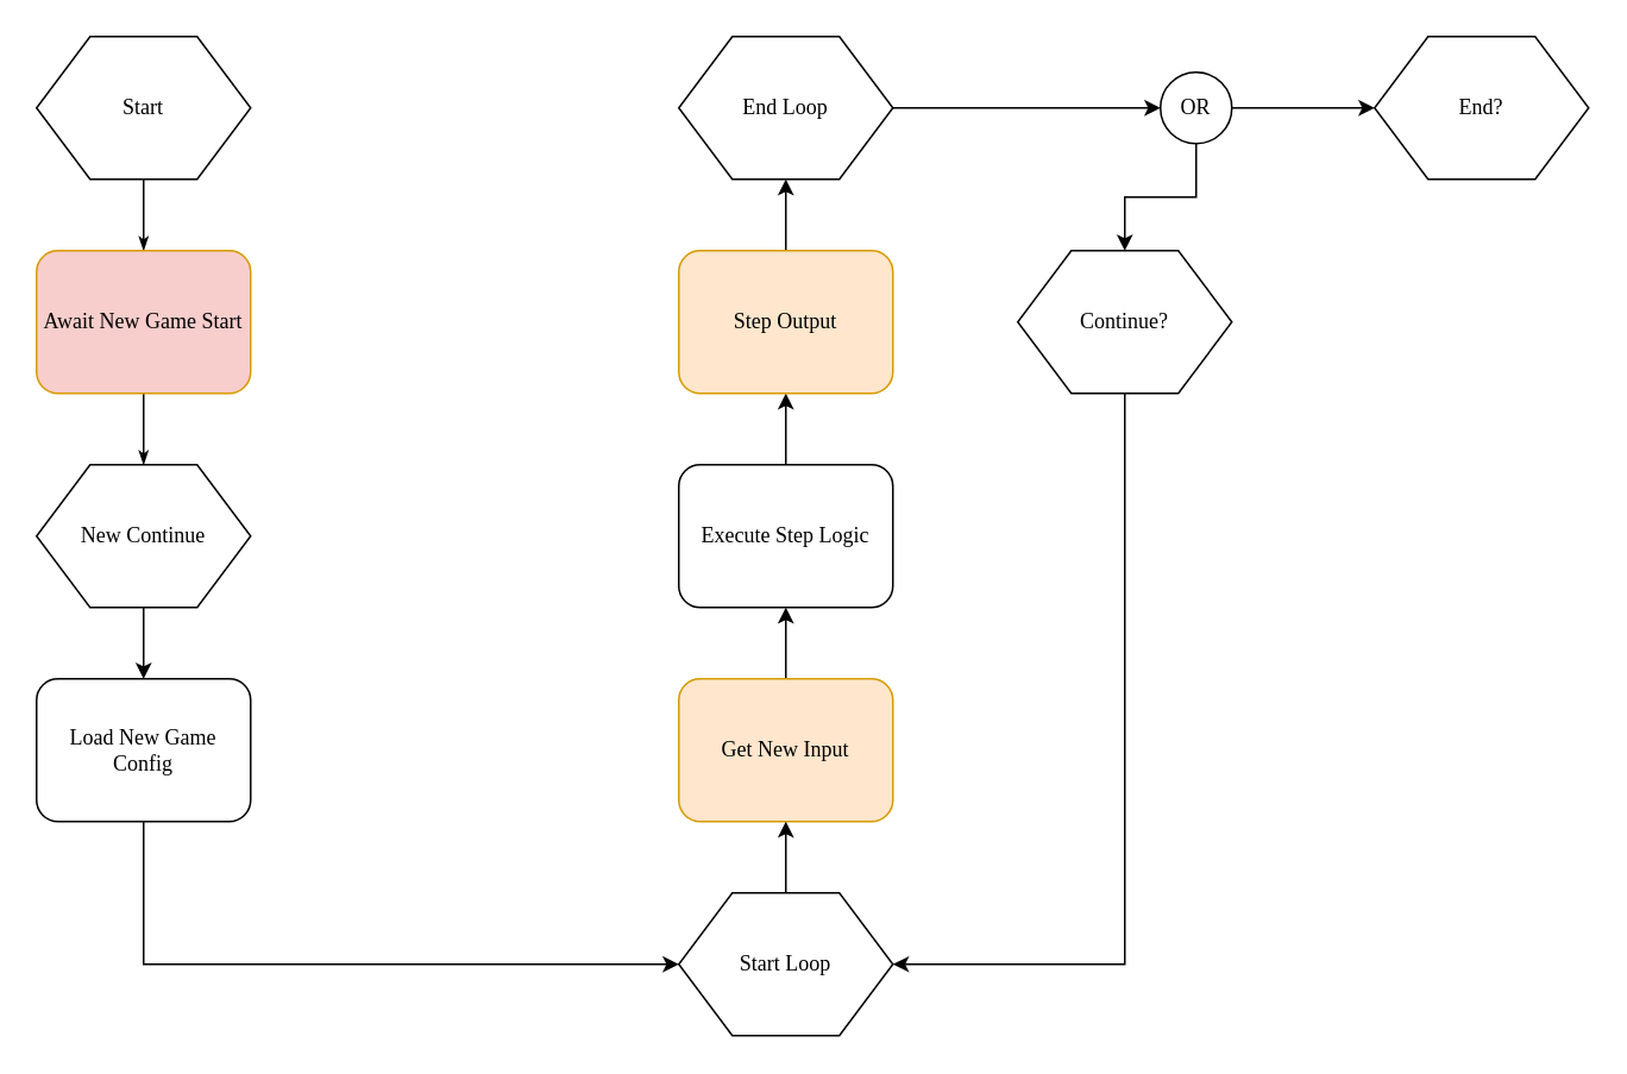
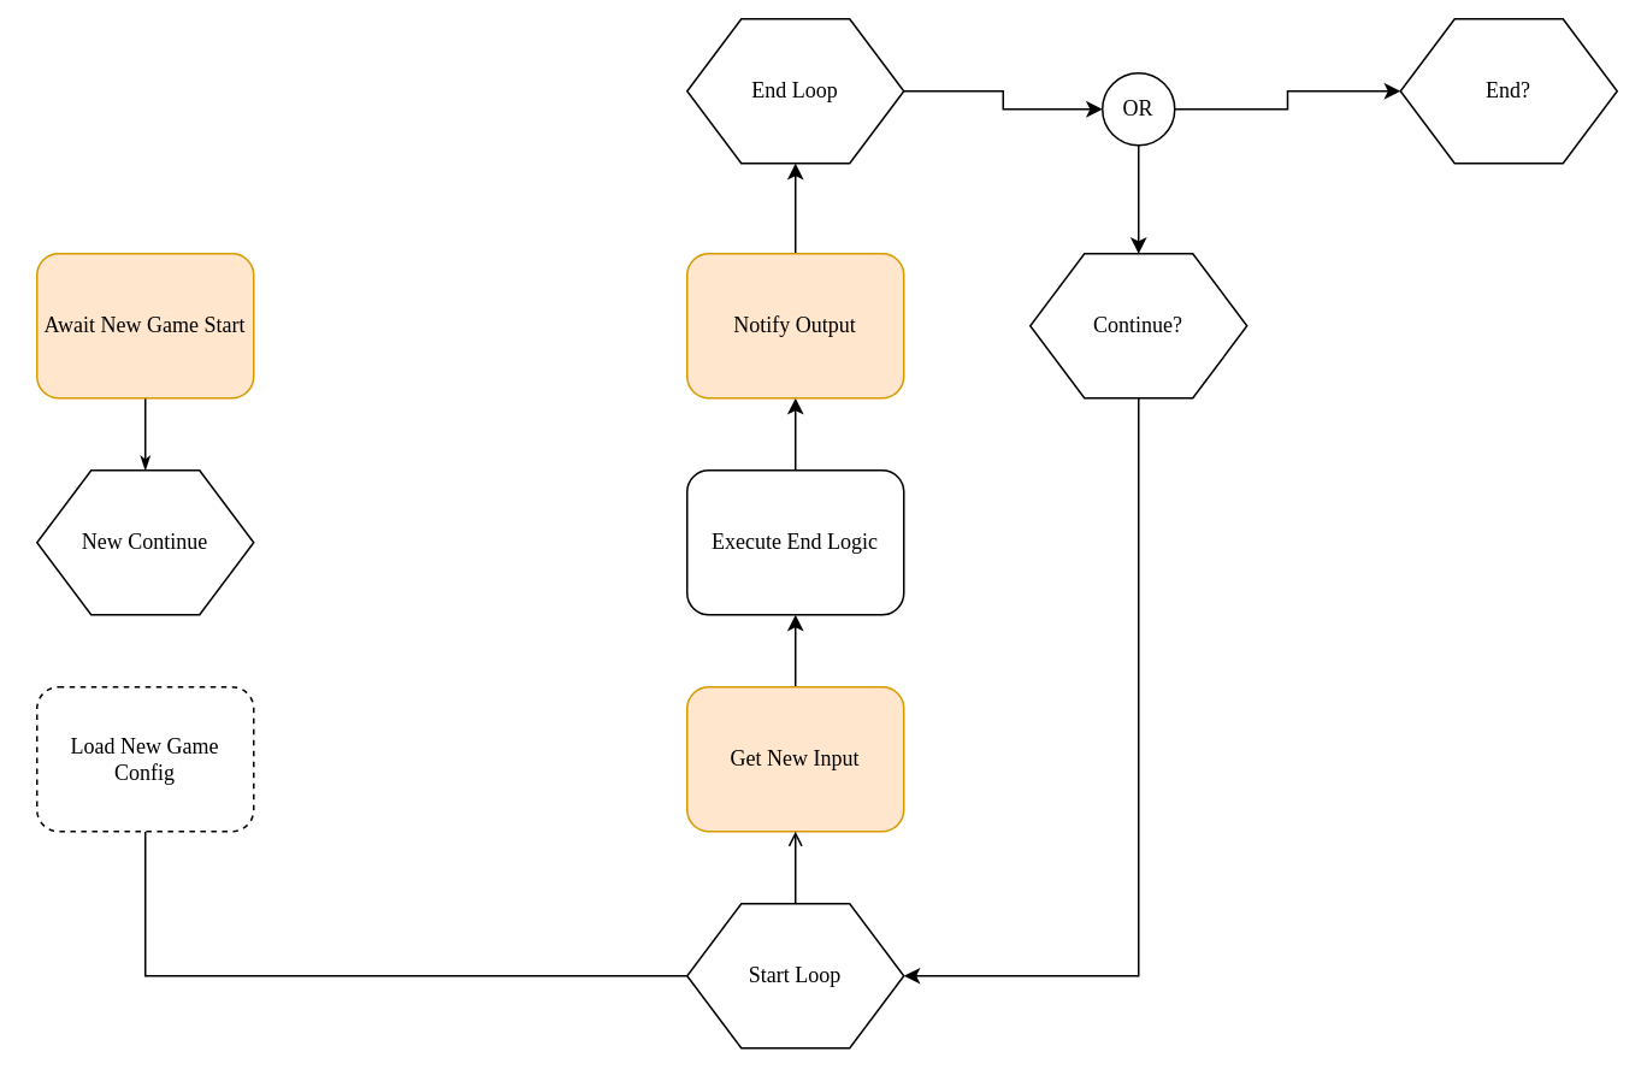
- <mxCell id="3" value="Start" style="shape=hexagon;perimeter=hexagonPerimeter;whiteSpace=wrap;html=1;rounded=0;shadow=0;labelBackgroundColor=none;strokeWidth=1;fontFamily=Verdana;fontSize=12;align=center;" parent="1" vertex="1"><mxGeometry x="20" y="20" width="120" height="80" as="geometry" /></mxCell>
- <mxCell id="14" value="End Loop" style="shape=hexagon;perimeter=hexagonPerimeter;whiteSpace=wrap;html=1;rounded=0;shadow=0;labelBackgroundColor=none;strokeWidth=1;fontFamily=Verdana;fontSize=12;align=center;" vertex="1" parent="1"><mxGeometry x="380" y="20" width="120" height="80" as="geometry" /></mxCell>
+ <mxCell id="14" value="End Loop" style="shape=hexagon;perimeter=hexagonPerimeter;whiteSpace=wrap;html=1;rounded=0;shadow=0;labelBackgroundColor=none;strokeWidth=1;fontFamily=Verdana;fontSize=12;align=center;" vertex="1" parent="1"><mxGeometry x="380" y="10" width="120" height="80" as="geometry" /></mxCell>
- <mxCell id="10" value="OR" style="ellipse;whiteSpace=wrap;html=1;rounded=1;shadow=0;labelBackgroundColor=none;strokeWidth=1;fontFamily=Verdana;fontSize=12;align=center;" parent="1" vertex="1"><mxGeometry x="650" y="40" width="40" height="40" as="geometry" /></mxCell>
+ <mxCell id="10" value="OR" style="ellipse;whiteSpace=wrap;html=1;rounded=1;shadow=0;labelBackgroundColor=none;strokeWidth=1;fontFamily=Verdana;fontSize=12;align=center;" parent="1" vertex="1"><mxGeometry x="610" y="40" width="40" height="40" as="geometry" /></mxCell>
- <mxCell id="25" value="End?" style="shape=hexagon;perimeter=hexagonPerimeter;whiteSpace=wrap;html=1;rounded=0;shadow=0;labelBackgroundColor=none;strokeWidth=1;fontFamily=Verdana;fontSize=12;align=center;" vertex="1" parent="1"><mxGeometry x="770" y="20" width="120" height="80" as="geometry" /></mxCell>
+ <mxCell id="25" value="End?" style="shape=hexagon;perimeter=hexagonPerimeter;whiteSpace=wrap;html=1;rounded=0;shadow=0;labelBackgroundColor=none;strokeWidth=1;fontFamily=Verdana;fontSize=12;align=center;" vertex="1" parent="1"><mxGeometry x="775" y="10" width="120" height="80" as="geometry" /></mxCell>
- <mxCell id="2" style="edgeStyle=orthogonalEdgeStyle;rounded=1;html=1;labelBackgroundColor=none;startArrow=none;startFill=0;startSize=5;endArrow=classicThin;endFill=1;endSize=5;jettySize=auto;orthogonalLoop=1;strokeWidth=1;fontFamily=Verdana;fontSize=8" parent="1" source="3" target="5" edge="1"><mxGeometry relative="1" as="geometry" /></mxCell>
- <mxCell id="5" value="Await New Game Start" style="rounded=1;whiteSpace=wrap;html=1;shadow=0;labelBackgroundColor=none;strokeWidth=1;fontFamily=Verdana;fontSize=12;align=center;fillColor=#f8cecc;strokeColor=#d79b00;" parent="1" vertex="1"><mxGeometry x="20" y="140" width="120" height="80" as="geometry" /></mxCell>
+ <mxCell id="5" value="Await New Game Start" style="rounded=1;whiteSpace=wrap;html=1;shadow=0;labelBackgroundColor=none;strokeWidth=1;fontFamily=Verdana;fontSize=12;align=center;fillColor=#ffe6cc;strokeColor=#d79b00;" parent="1" vertex="1"><mxGeometry x="20" y="140" width="120" height="80" as="geometry" /></mxCell>
- <mxCell id="20" value="Step Output" style="rounded=1;whiteSpace=wrap;html=1;shadow=0;labelBackgroundColor=none;strokeWidth=1;fontFamily=Verdana;fontSize=12;align=center;fillColor=#ffe6cc;strokeColor=#d79b00;" vertex="1" parent="1"><mxGeometry x="380" y="140" width="120" height="80" as="geometry" /></mxCell>
+ <mxCell id="20" value="Notify Output" style="rounded=1;whiteSpace=wrap;html=1;shadow=0;labelBackgroundColor=none;strokeWidth=1;fontFamily=Verdana;fontSize=12;align=center;fillColor=#ffe6cc;strokeColor=#d79b00;" vertex="1" parent="1"><mxGeometry x="380" y="140" width="120" height="80" as="geometry" /></mxCell>
- <mxCell id="18" value="Execute Step Logic" style="rounded=1;whiteSpace=wrap;html=1;shadow=0;labelBackgroundColor=none;strokeWidth=1;fontFamily=Verdana;fontSize=12;align=center;" vertex="1" parent="1"><mxGeometry x="380" y="260" width="120" height="80" as="geometry" /></mxCell>
+ <mxCell id="18" value="Execute End Logic" style="rounded=1;whiteSpace=wrap;html=1;shadow=0;labelBackgroundColor=none;strokeWidth=1;fontFamily=Verdana;fontSize=12;align=center;" vertex="1" parent="1"><mxGeometry x="380" y="260" width="120" height="80" as="geometry" /></mxCell>
- <mxCell id="6" value="" style="edgeStyle=orthogonalEdgeStyle;rounded=0;orthogonalLoop=1;jettySize=auto;html=1;" edge="1" parent="1" source="7" target="12"><mxGeometry relative="1" as="geometry" /></mxCell>
- <mxCell id="12" value="Load New Game Config" style="rounded=1;whiteSpace=wrap;html=1;shadow=0;labelBackgroundColor=none;strokeWidth=1;fontFamily=Verdana;fontSize=12;align=center;" vertex="1" parent="1"><mxGeometry x="20" y="380" width="120" height="80" as="geometry" /></mxCell>
+ <mxCell id="12" value="Load New Game Config" style="rounded=1;whiteSpace=wrap;html=1;shadow=0;labelBackgroundColor=none;strokeWidth=1;fontFamily=Verdana;fontSize=12;align=center;dashed=1;" vertex="1" parent="1"><mxGeometry x="20" y="380" width="120" height="80" as="geometry" /></mxCell>
- <mxCell id="21" value="" style="edgeStyle=orthogonalEdgeStyle;rounded=0;orthogonalLoop=1;jettySize=auto;html=1;" edge="1" parent="1" source="22" target="16"><mxGeometry relative="1" as="geometry" /></mxCell>
+ <mxCell id="21" value="" style="edgeStyle=orthogonalEdgeStyle;rounded=0;orthogonalLoop=1;jettySize=auto;html=1;endArrow=open;" edge="1" parent="1" source="22" target="16"><mxGeometry relative="1" as="geometry" /></mxCell>
- <mxCell id="11" value="" style="edgeStyle=orthogonalEdgeStyle;rounded=0;orthogonalLoop=1;jettySize=auto;html=1;entryX=0;entryY=0.5;entryDx=0;entryDy=0;" edge="1" parent="1" source="12" target="22"><mxGeometry relative="1" as="geometry"><mxPoint x="160" y="500" as="targetPoint" /><Array as="points"><mxPoint x="80" y="540" /></Array></mxGeometry></mxCell>
+ <mxCell id="11" value="" style="edgeStyle=orthogonalEdgeStyle;rounded=0;orthogonalLoop=1;jettySize=auto;html=1;entryX=0;entryY=0.5;entryDx=0;entryDy=0;endArrow=none;" edge="1" parent="1" source="12" target="22"><mxGeometry relative="1" as="geometry"><mxPoint x="160" y="500" as="targetPoint" /><Array as="points"><mxPoint x="80" y="540" /></Array></mxGeometry></mxCell>
